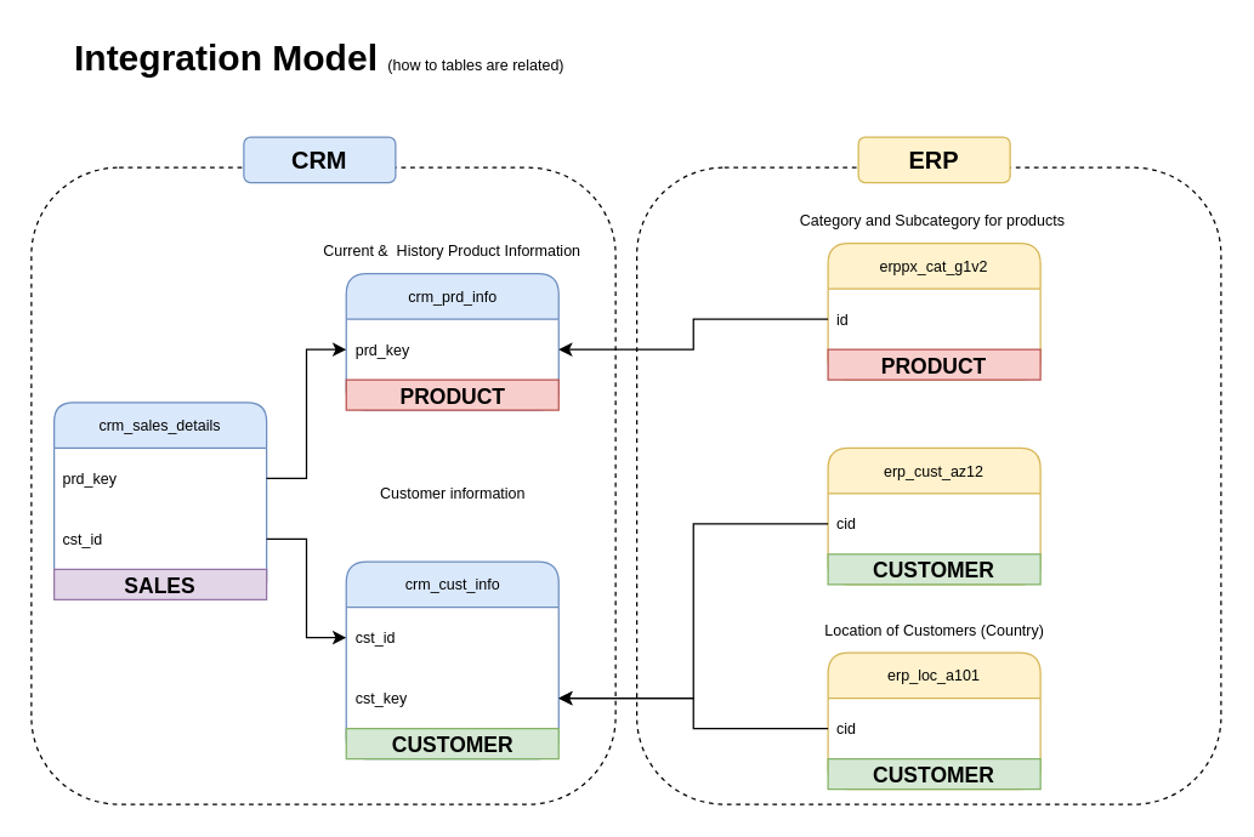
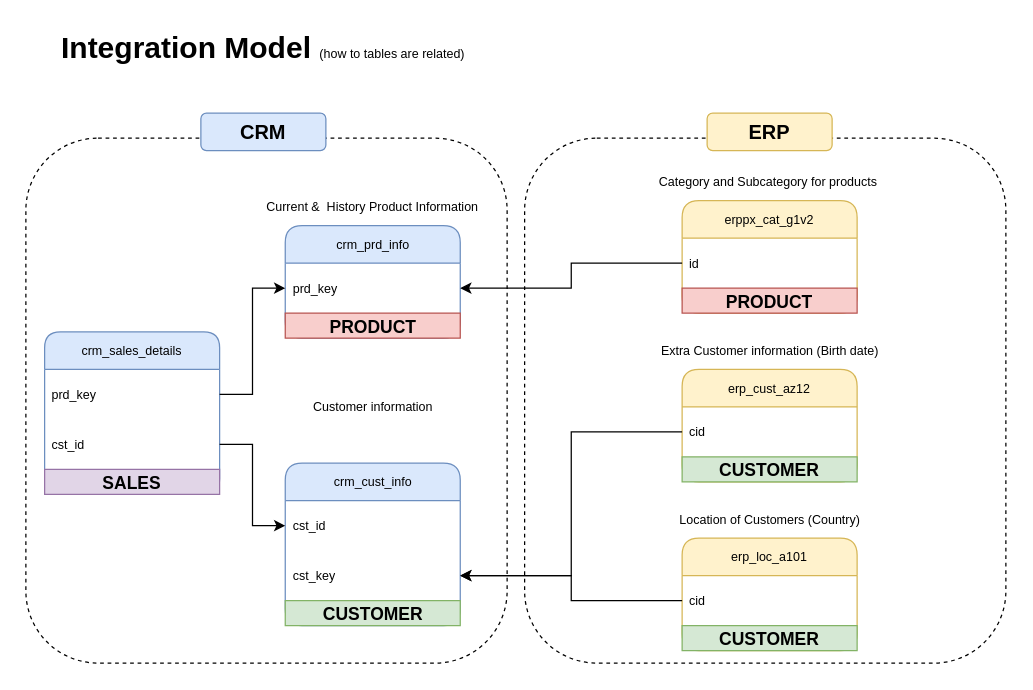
+ <mxCell id="23" value="&lt;font style=&quot;font-size: 10px;&quot;&gt;Extra Customer information (Birth date)&lt;/font&gt;" style="text;html=1;align=center;verticalAlign=middle;whiteSpace=wrap;rounded=0;" parent="1" vertex="1"><mxGeometry x="507.5" y="265" width="215" height="30" as="geometry" /></mxCell>
